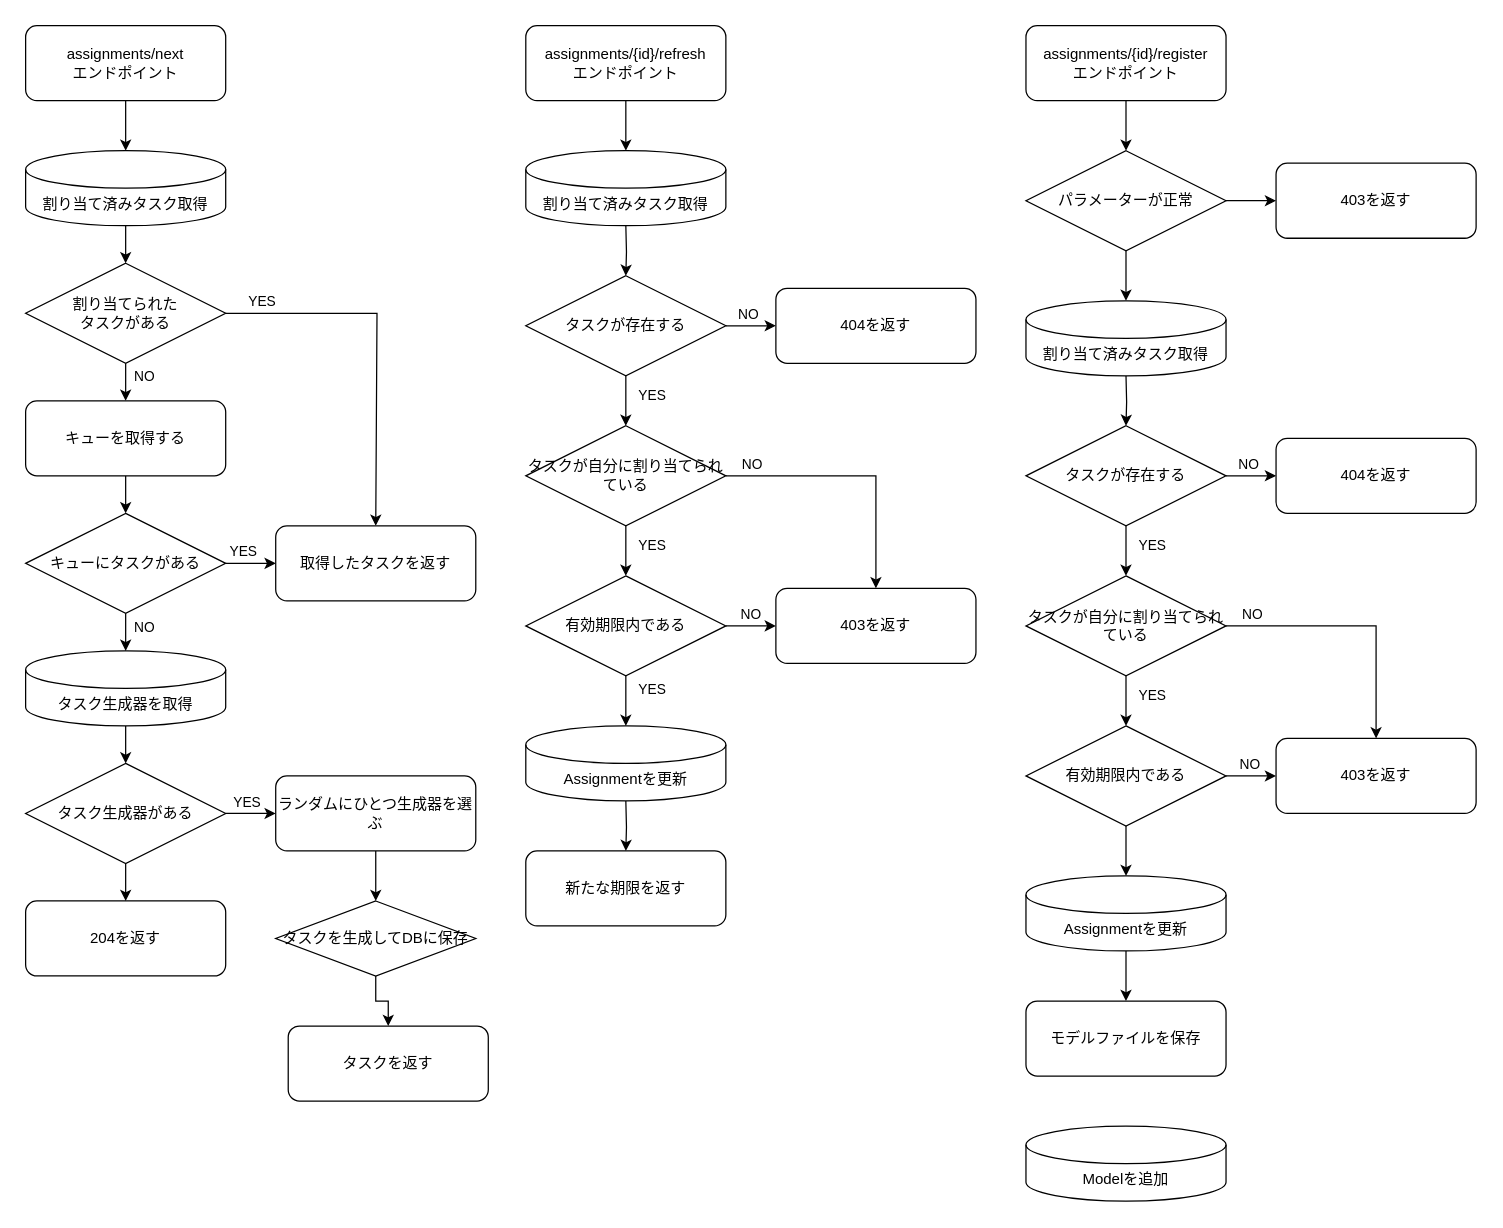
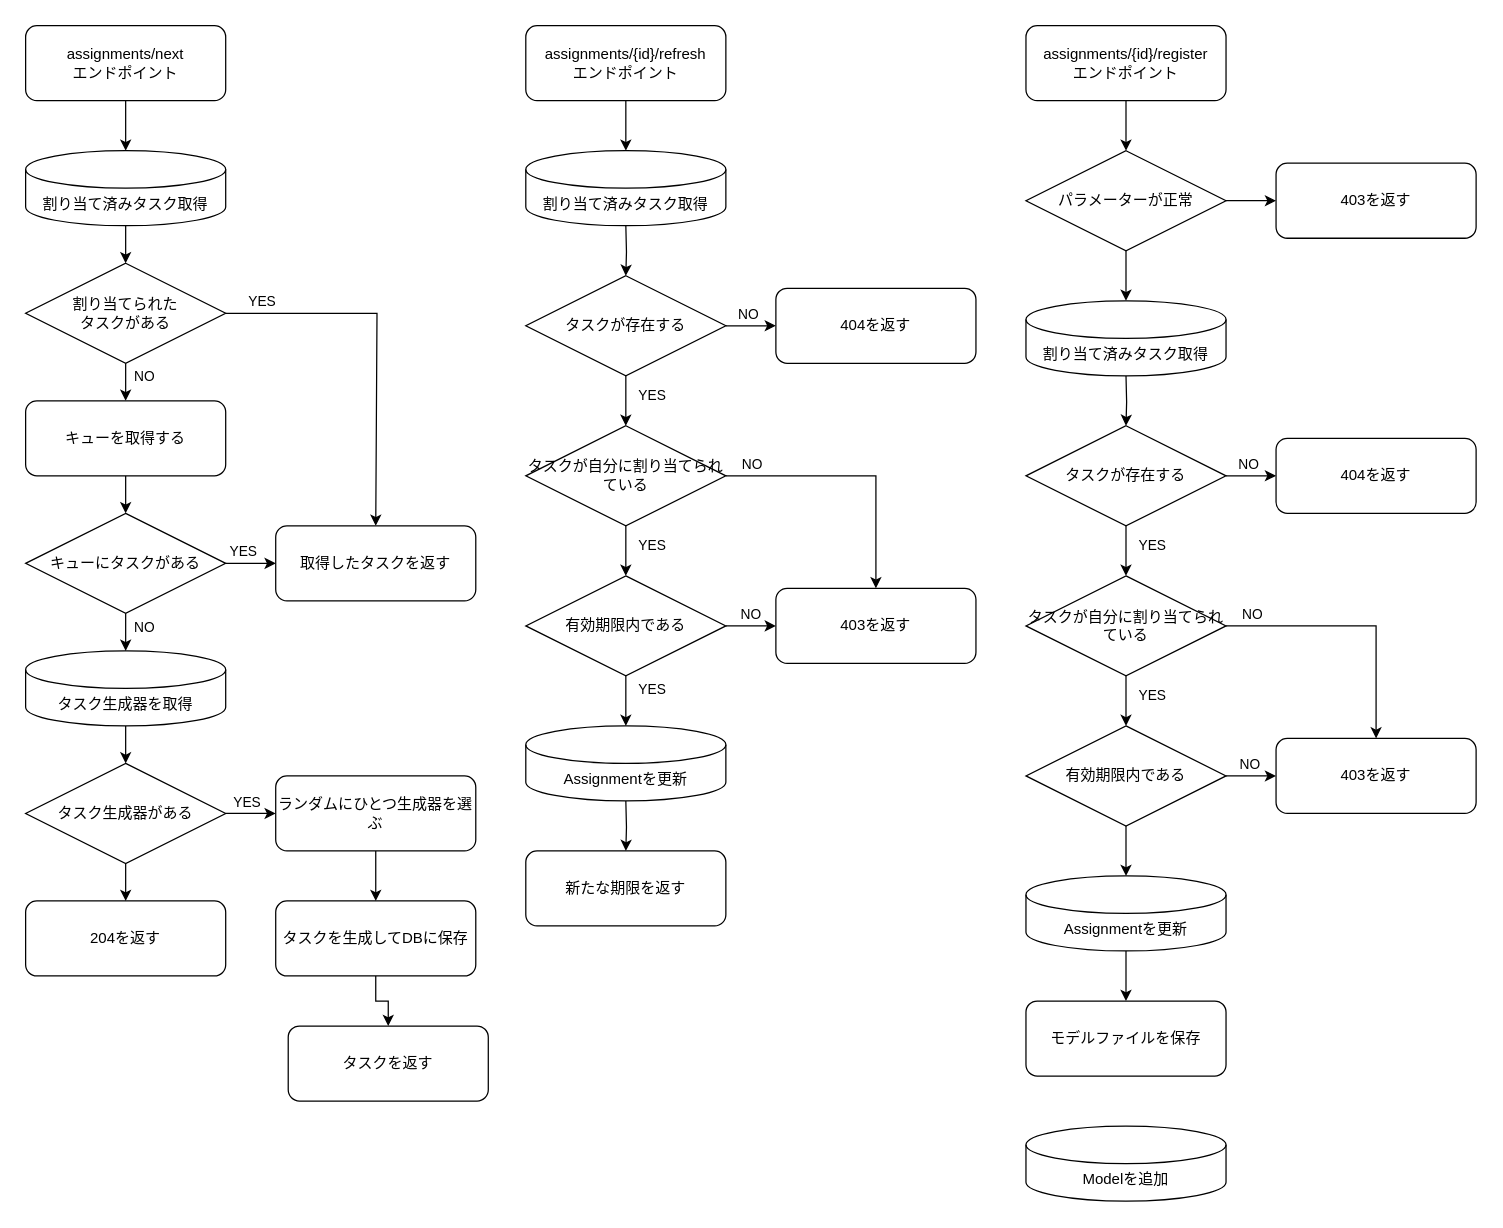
- <mxCell id="26" value="タスクを生成してDBに保存" style="rhombus;whiteSpace=wrap;html=1;" vertex="1" parent="1"><mxGeometry x="220" y="720" width="160" height="60" as="geometry" /></mxCell>
+ <mxCell id="26" value="タスクを生成してDBに保存" style="rounded=1;whiteSpace=wrap;html=1;" vertex="1" parent="1"><mxGeometry x="220" y="720" width="160" height="60" as="geometry" /></mxCell>
